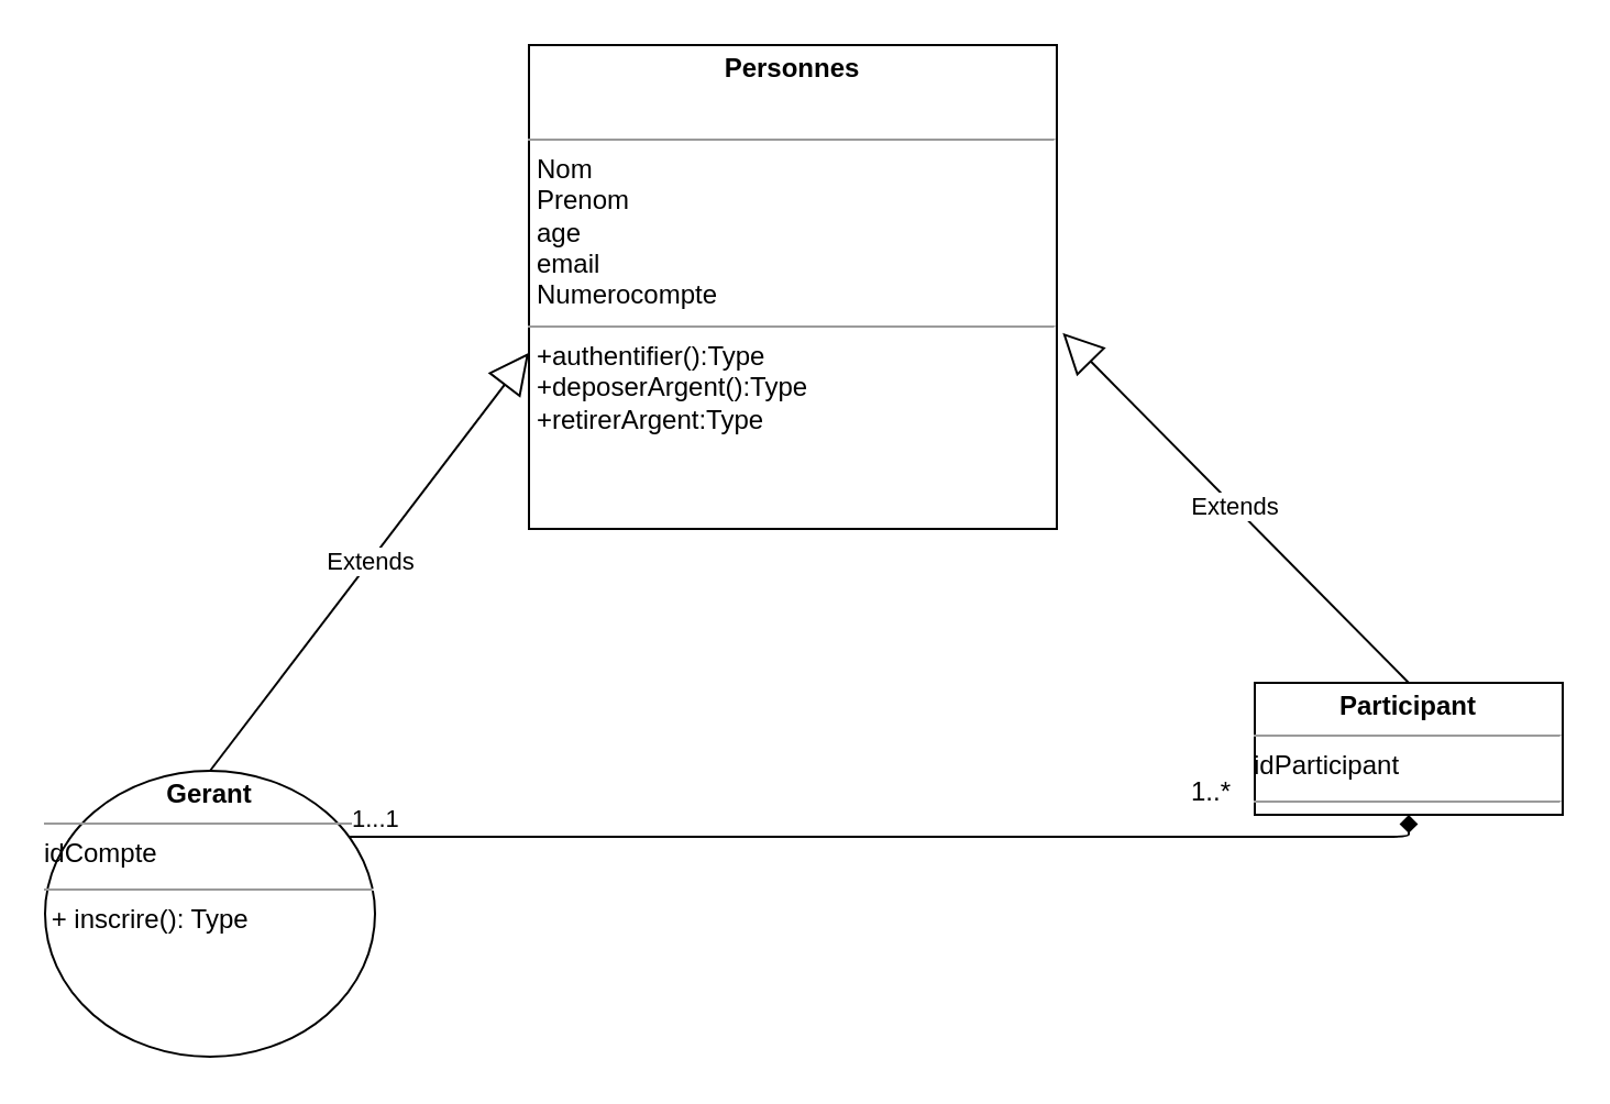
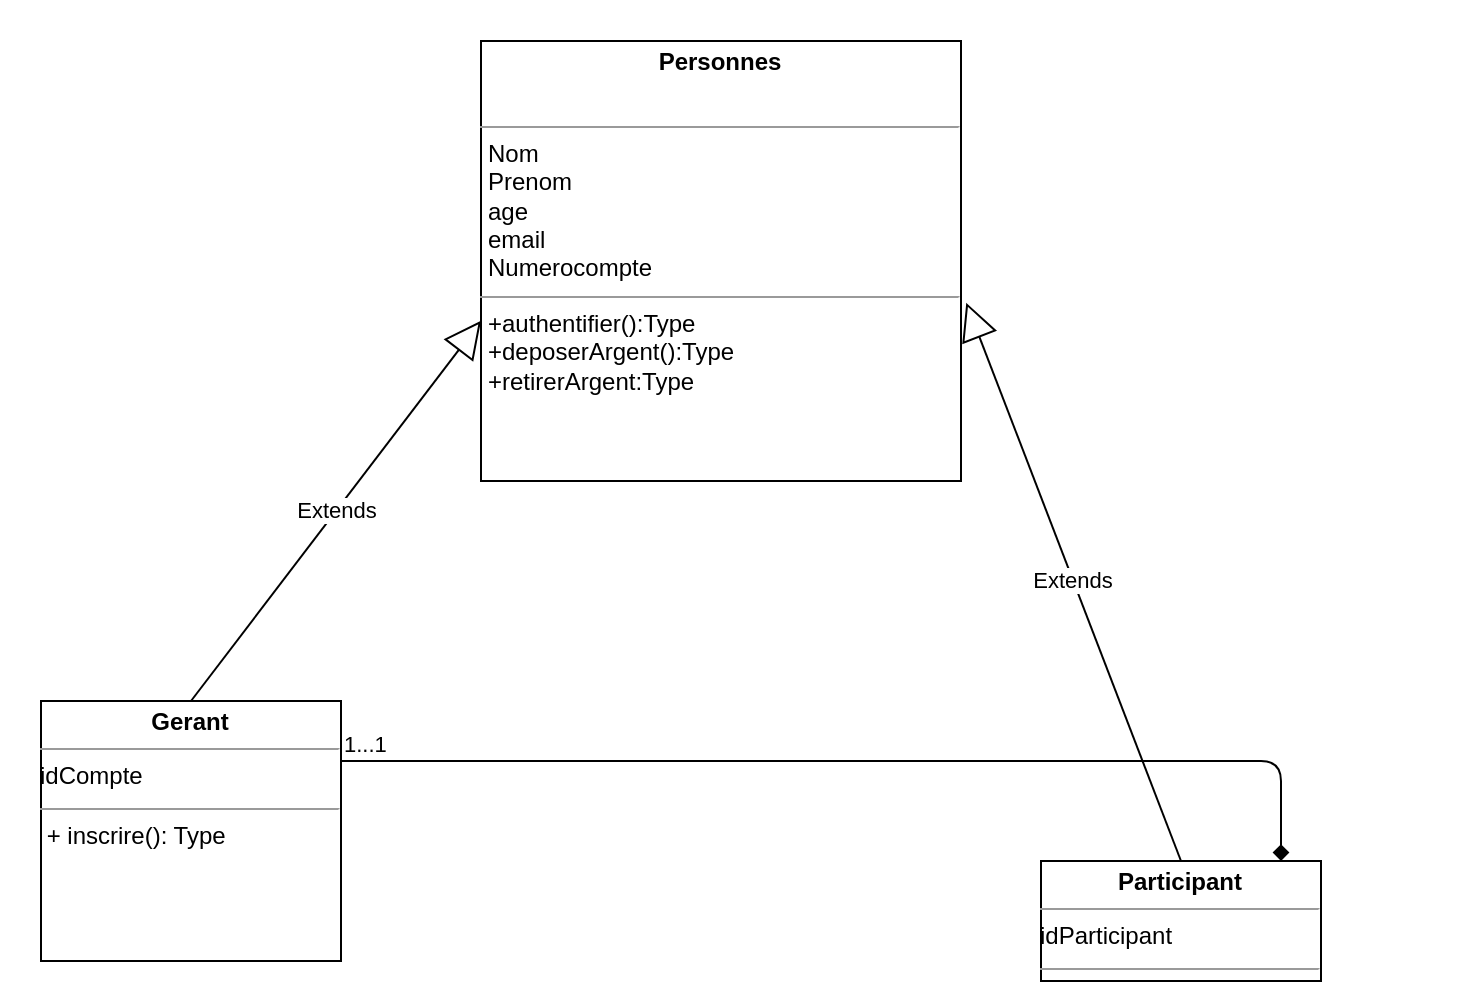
- <mxCell id="4" value="&lt;p style=&quot;margin: 0px ; margin-top: 4px ; text-align: center&quot;&gt;&lt;b&gt;Participant&lt;/b&gt;&lt;/p&gt;&lt;hr size=&quot;1&quot;&gt;idParticipant&lt;div style=&quot;height: 2px&quot;&gt;&lt;br&gt;&lt;/div&gt;&lt;hr size=&quot;1&quot;&gt;&lt;div style=&quot;height: 2px&quot;&gt;&lt;/div&gt;" style="verticalAlign=top;align=left;overflow=fill;fontSize=12;fontFamily=Helvetica;html=1;" parent="1" vertex="1"><mxGeometry x="570" y="310" width="140" height="60" as="geometry" /></mxCell>
+ <mxCell id="4" value="&lt;p style=&quot;margin: 0px ; margin-top: 4px ; text-align: center&quot;&gt;&lt;b&gt;Participant&lt;/b&gt;&lt;/p&gt;&lt;hr size=&quot;1&quot;&gt;idParticipant&lt;div style=&quot;height: 2px&quot;&gt;&lt;br&gt;&lt;/div&gt;&lt;hr size=&quot;1&quot;&gt;&lt;div style=&quot;height: 2px&quot;&gt;&lt;/div&gt;" style="verticalAlign=top;align=left;overflow=fill;fontSize=12;fontFamily=Helvetica;html=1;" parent="1" vertex="1"><mxGeometry x="520" y="430" width="140" height="60" as="geometry" /></mxCell>
- <mxCell id="9" value="1..*" style="text;html=1;align=center;verticalAlign=middle;resizable=0;points=[];autosize=1;" parent="1" vertex="1"><mxGeometry x="535" y="350" width="30" height="20" as="geometry" /></mxCell>
- <mxCell id="3" value="&lt;p style=&quot;margin: 0px ; margin-top: 4px ; text-align: center&quot;&gt;&lt;b&gt;Gerant&lt;/b&gt;&lt;/p&gt;&lt;hr size=&quot;1&quot;&gt;idCompte&lt;div style=&quot;height: 2px&quot;&gt;&lt;br&gt;&lt;/div&gt;&lt;hr size=&quot;1&quot;&gt;&lt;div style=&quot;height: 2px&quot;&gt;&amp;nbsp;+ inscrire(): Type&lt;/div&gt;" style="ellipse;verticalAlign=top;align=left;overflow=fill;fontSize=12;fontFamily=Helvetica;html=1;" parent="1" vertex="1"><mxGeometry x="20" y="350" width="150" height="130" as="geometry" /></mxCell>
+ <mxCell id="3" value="&lt;p style=&quot;margin: 0px ; margin-top: 4px ; text-align: center&quot;&gt;&lt;b&gt;Gerant&lt;/b&gt;&lt;/p&gt;&lt;hr size=&quot;1&quot;&gt;idCompte&lt;div style=&quot;height: 2px&quot;&gt;&lt;br&gt;&lt;/div&gt;&lt;hr size=&quot;1&quot;&gt;&lt;div style=&quot;height: 2px&quot;&gt;&amp;nbsp;+ inscrire(): Type&lt;/div&gt;" style="verticalAlign=top;align=left;overflow=fill;fontSize=12;fontFamily=Helvetica;html=1;" parent="1" vertex="1"><mxGeometry x="20" y="350" width="150" height="130" as="geometry" /></mxCell>
